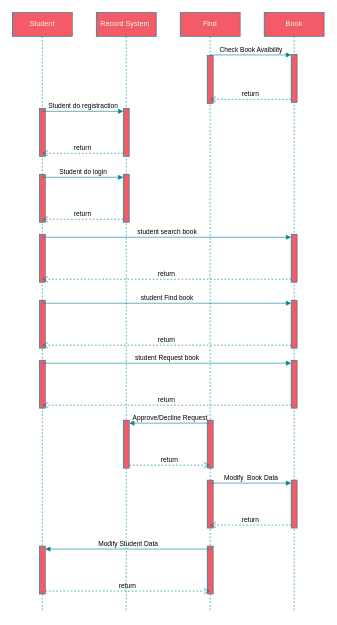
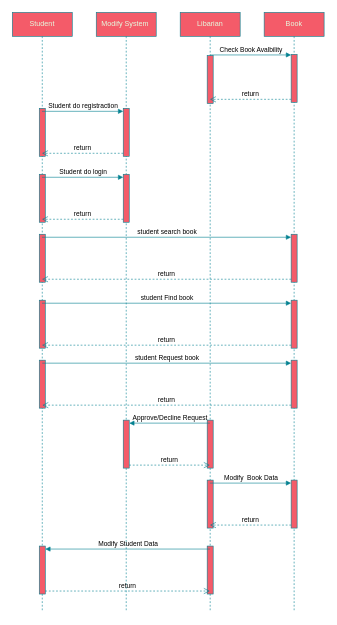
- <mxCell id="8" value="Record System&amp;nbsp;" style="shape=umlLifeline;perimeter=lifelinePerimeter;whiteSpace=wrap;html=1;container=1;dropTarget=0;collapsible=0;recursiveResize=0;outlineConnect=0;portConstraint=eastwest;newEdgeStyle={&quot;curved&quot;:0,&quot;rounded&quot;:0};labelBackgroundColor=none;fillColor=#F45B69;strokeColor=#028090;fontColor=#E4FDE1;" parent="1" vertex="1"><mxGeometry x="160" y="20" width="100" height="1000" as="geometry" /></mxCell>
+ <mxCell id="8" value="Modify System&amp;nbsp;" style="shape=umlLifeline;perimeter=lifelinePerimeter;whiteSpace=wrap;html=1;container=1;dropTarget=0;collapsible=0;recursiveResize=0;outlineConnect=0;portConstraint=eastwest;newEdgeStyle={&quot;curved&quot;:0,&quot;rounded&quot;:0};labelBackgroundColor=none;fillColor=#F45B69;strokeColor=#028090;fontColor=#E4FDE1;" parent="1" vertex="1"><mxGeometry x="160" y="20" width="100" height="1000" as="geometry" /></mxCell>
- <mxCell id="12" value="Find" style="shape=umlLifeline;perimeter=lifelinePerimeter;whiteSpace=wrap;html=1;container=1;dropTarget=0;collapsible=0;recursiveResize=0;outlineConnect=0;portConstraint=eastwest;newEdgeStyle={&quot;curved&quot;:0,&quot;rounded&quot;:0};labelBackgroundColor=none;fillColor=#F45B69;strokeColor=#028090;fontColor=#E4FDE1;" parent="1" vertex="1"><mxGeometry x="300" y="20" width="100" height="1000" as="geometry" /></mxCell>
+ <mxCell id="12" value="Libarian" style="shape=umlLifeline;perimeter=lifelinePerimeter;whiteSpace=wrap;html=1;container=1;dropTarget=0;collapsible=0;recursiveResize=0;outlineConnect=0;portConstraint=eastwest;newEdgeStyle={&quot;curved&quot;:0,&quot;rounded&quot;:0};labelBackgroundColor=none;fillColor=#F45B69;strokeColor=#028090;fontColor=#E4FDE1;" parent="1" vertex="1"><mxGeometry x="300" y="20" width="100" height="1000" as="geometry" /></mxCell>
